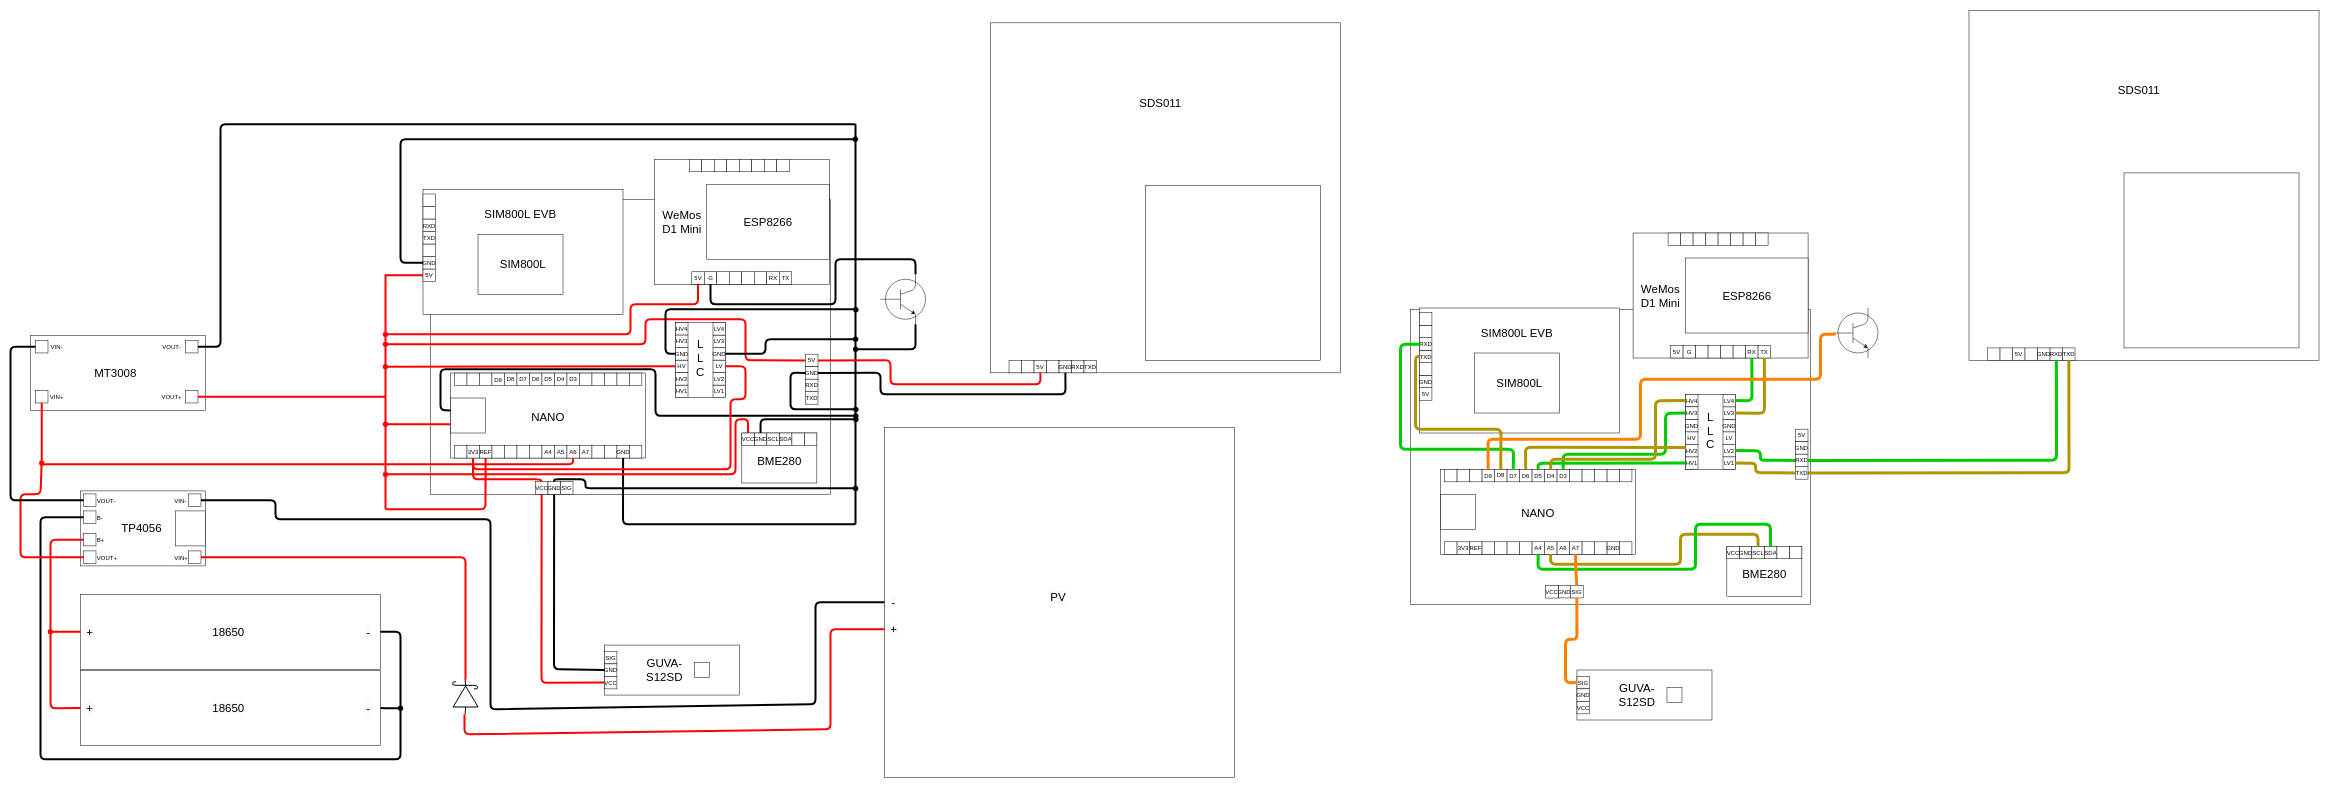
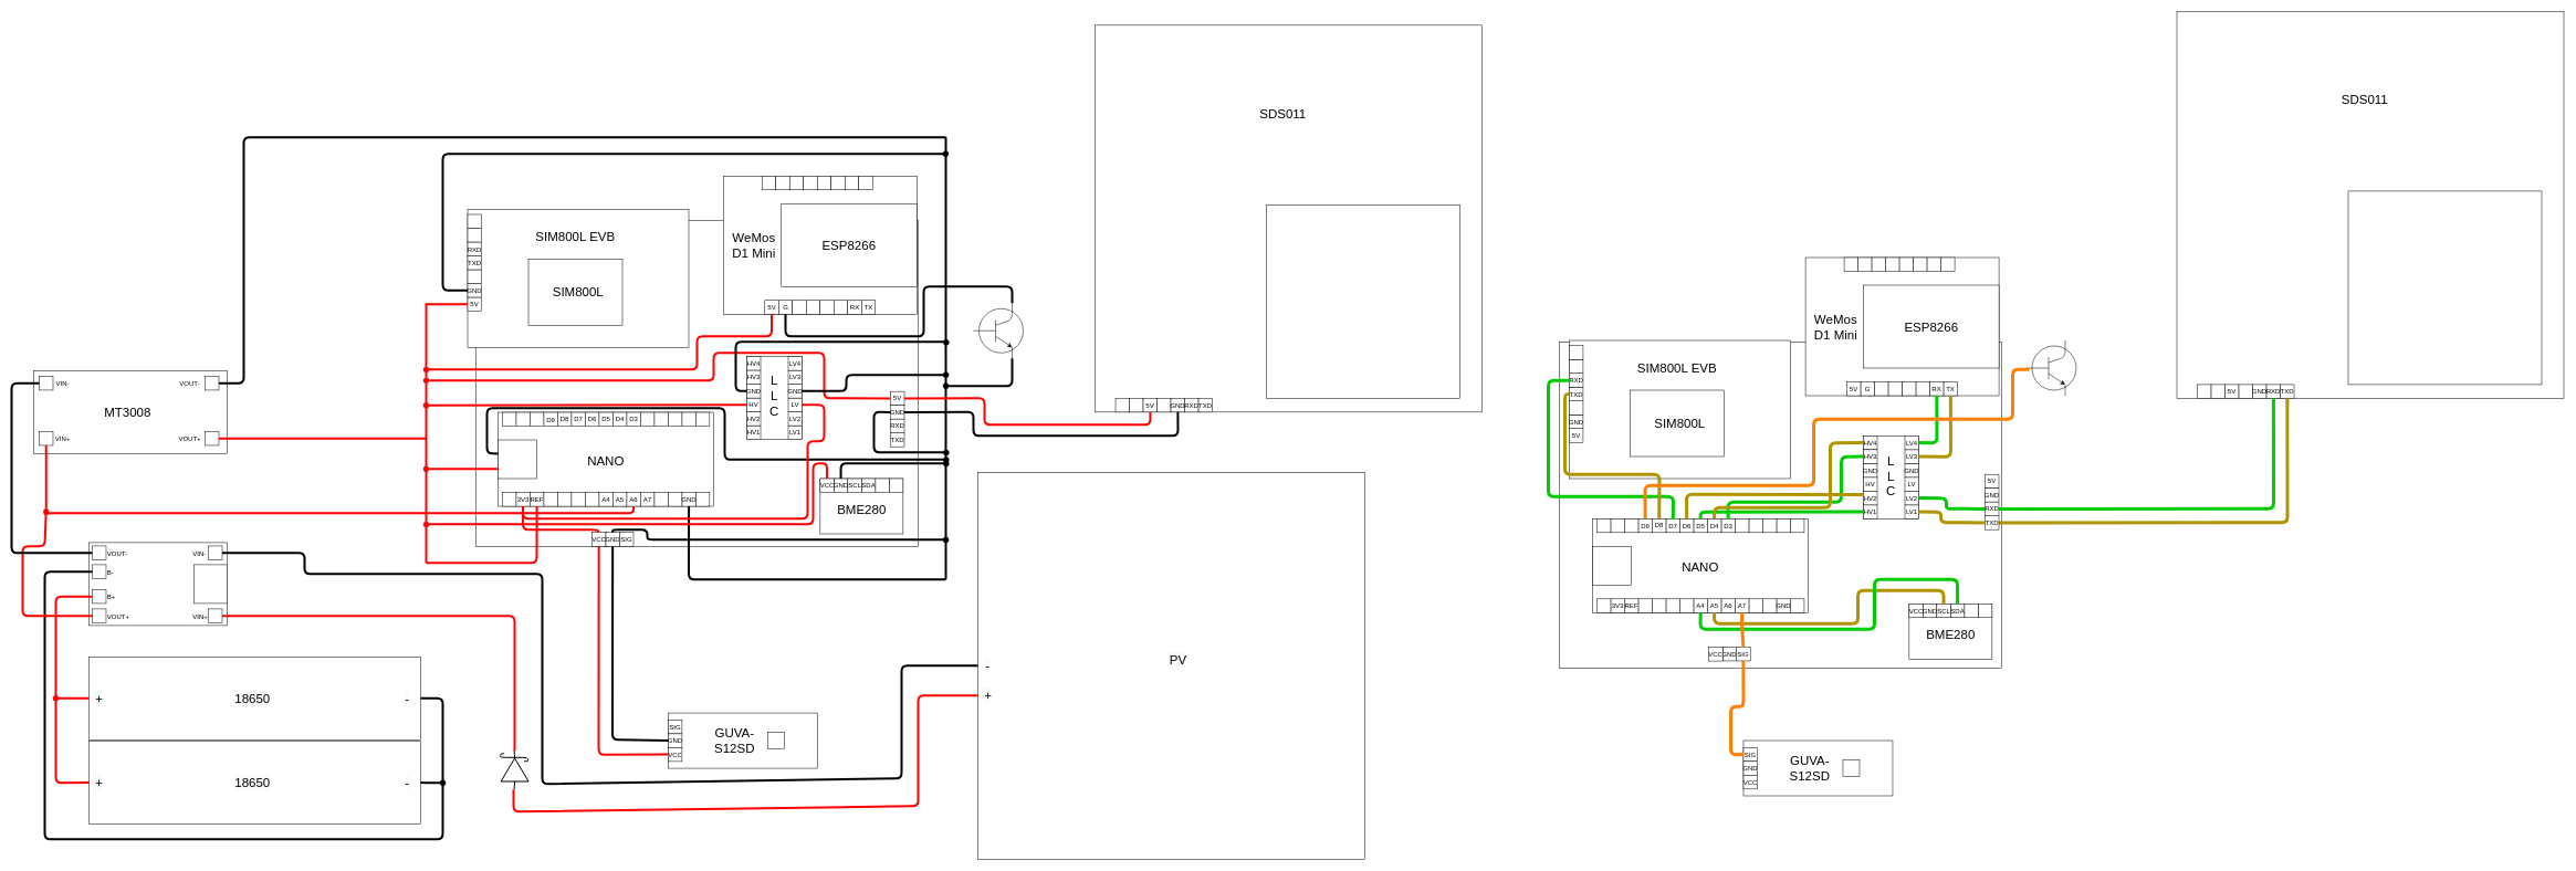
- <mxCell id="470" value="&lt;span style=&quot;color: rgb(0 , 0 , 0) ; font-family: &amp;#34;helvetica&amp;#34; ; font-size: 23px ; font-style: normal ; font-weight: 400 ; letter-spacing: normal ; text-align: center ; text-indent: 0px ; text-transform: none ; word-spacing: 0px ; background-color: rgb(248 , 249 , 250) ; display: inline ; float: none&quot;&gt;TP4056&lt;/span&gt;" style="text;whiteSpace=wrap;html=1;" vertex="1" parent="467"><mxGeometry x="80" y="55" width="90" height="40" as="geometry" /></mxCell>
- <mxCell id="511" value="&lt;span style=&quot;color: rgb(0 , 0 , 0) ; font-family: &amp;#34;helvetica&amp;#34; ; font-size: 23px ; font-style: normal ; font-weight: 400 ; letter-spacing: normal ; text-align: center ; text-indent: 0px ; text-transform: none ; word-spacing: 0px ; background-color: rgb(248 , 249 , 250) ; display: inline ; float: none&quot;&gt;PV&lt;/span&gt;" style="text;whiteSpace=wrap;html=1;" vertex="1" parent="1"><mxGeometry x="2098.25" y="1172.89" width="39.5" height="40" as="geometry" /></mxCell>
+ <mxCell id="511" value="&lt;span style=&quot;color: rgb(0 , 0 , 0) ; font-family: &amp;#34;helvetica&amp;#34; ; font-size: 23px ; font-style: normal ; font-weight: 400 ; letter-spacing: normal ; text-align: center ; text-indent: 0px ; text-transform: none ; word-spacing: 0px ; background-color: rgb(248 , 249 , 250) ; display: inline ; float: none&quot;&gt;PV&lt;/span&gt;" style="text;whiteSpace=wrap;html=1;" vertex="1" parent="1"><mxGeometry x="2113.25" y="1172.89" width="39.5" height="40" as="geometry" /></mxCell>
